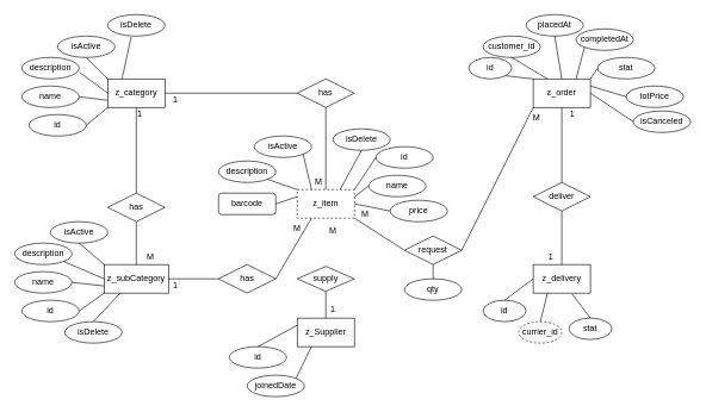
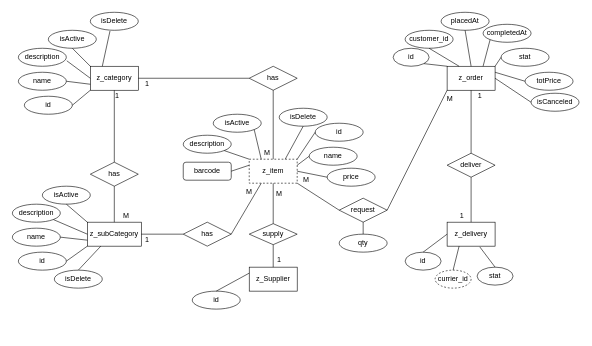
+ <mxCell id="75" value="" style="endArrow=none;html=1;rounded=0;exitX=0.5;exitY=0;exitDx=0;exitDy=0;entryX=0.5;entryY=1;entryDx=0;entryDy=0;" parent="1" source="73" target="13" edge="1"><mxGeometry width="50" height="50" relative="1" as="geometry"><mxPoint x="375" y="360" as="sourcePoint" /><mxPoint x="425" y="300" as="targetPoint" /></mxGeometry></mxCell>
- <mxCell id="79" value="" style="endArrow=none;html=1;rounded=0;exitX=1;exitY=0;exitDx=0;exitDy=0;entryX=0.25;entryY=1;entryDx=0;entryDy=0;" parent="1" source="78" target="72" edge="1"><mxGeometry width="50" height="50" relative="1" as="geometry"><mxPoint x="305" y="480" as="sourcePoint" /><mxPoint x="355" y="430" as="targetPoint" /></mxGeometry></mxCell>
- <mxCell id="78" value="joinedDate" style="ellipse;whiteSpace=wrap;html=1;" parent="1" vertex="1"><mxGeometry x="345" y="525" width="80" height="30" as="geometry" /></mxCell>
